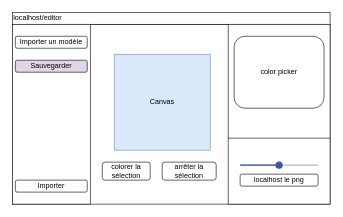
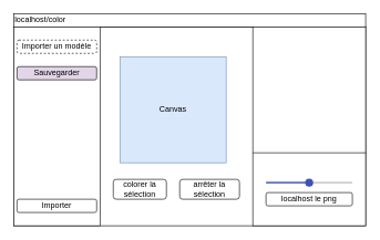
- <mxCell id="3" value="&lt;div align=&quot;left&quot;&gt;localhost/editor&lt;br&gt;&lt;/div&gt;" style="rounded=0;whiteSpace=wrap;html=1;align=left;" vertex="1" parent="1"><mxGeometry x="20" y="20" width="530" height="20" as="geometry" /></mxCell>
+ <mxCell id="3" value="&lt;div align=&quot;left&quot;&gt;localhost/color&lt;br&gt;&lt;/div&gt;" style="rounded=0;whiteSpace=wrap;html=1;align=left;" vertex="1" parent="1"><mxGeometry x="20" y="20" width="530" height="20" as="geometry" /></mxCell>
- <mxCell id="6" value="Importer un modèle" style="rounded=1;whiteSpace=wrap;html=1;" vertex="1" parent="1"><mxGeometry x="25" y="60" width="120" height="20" as="geometry" /></mxCell>
+ <mxCell id="6" value="Importer un modèle" style="rounded=1;whiteSpace=wrap;html=1;dashed=1;" vertex="1" parent="1"><mxGeometry x="25" y="60" width="120" height="20" as="geometry" /></mxCell>
- <mxCell id="10" value="color picker" style="rounded=1;whiteSpace=wrap;html=1;" vertex="1" parent="1"><mxGeometry x="390" y="60" width="150" height="120" as="geometry" /></mxCell>
- <mxCell id="4" value="Canvas" style="whiteSpace=wrap;html=1;aspect=fixed;fillColor=#dae8fc;strokeColor=#6c8ebf;" vertex="1" parent="1"><mxGeometry x="190" y="90" width="160" height="160" as="geometry" /></mxCell>
+ <mxCell id="4" value="Canvas" style="whiteSpace=wrap;html=1;aspect=fixed;fillColor=#dae8fc;strokeColor=#6c8ebf;" vertex="1" parent="1"><mxGeometry x="180" y="85" width="160" height="160" as="geometry" /></mxCell>
